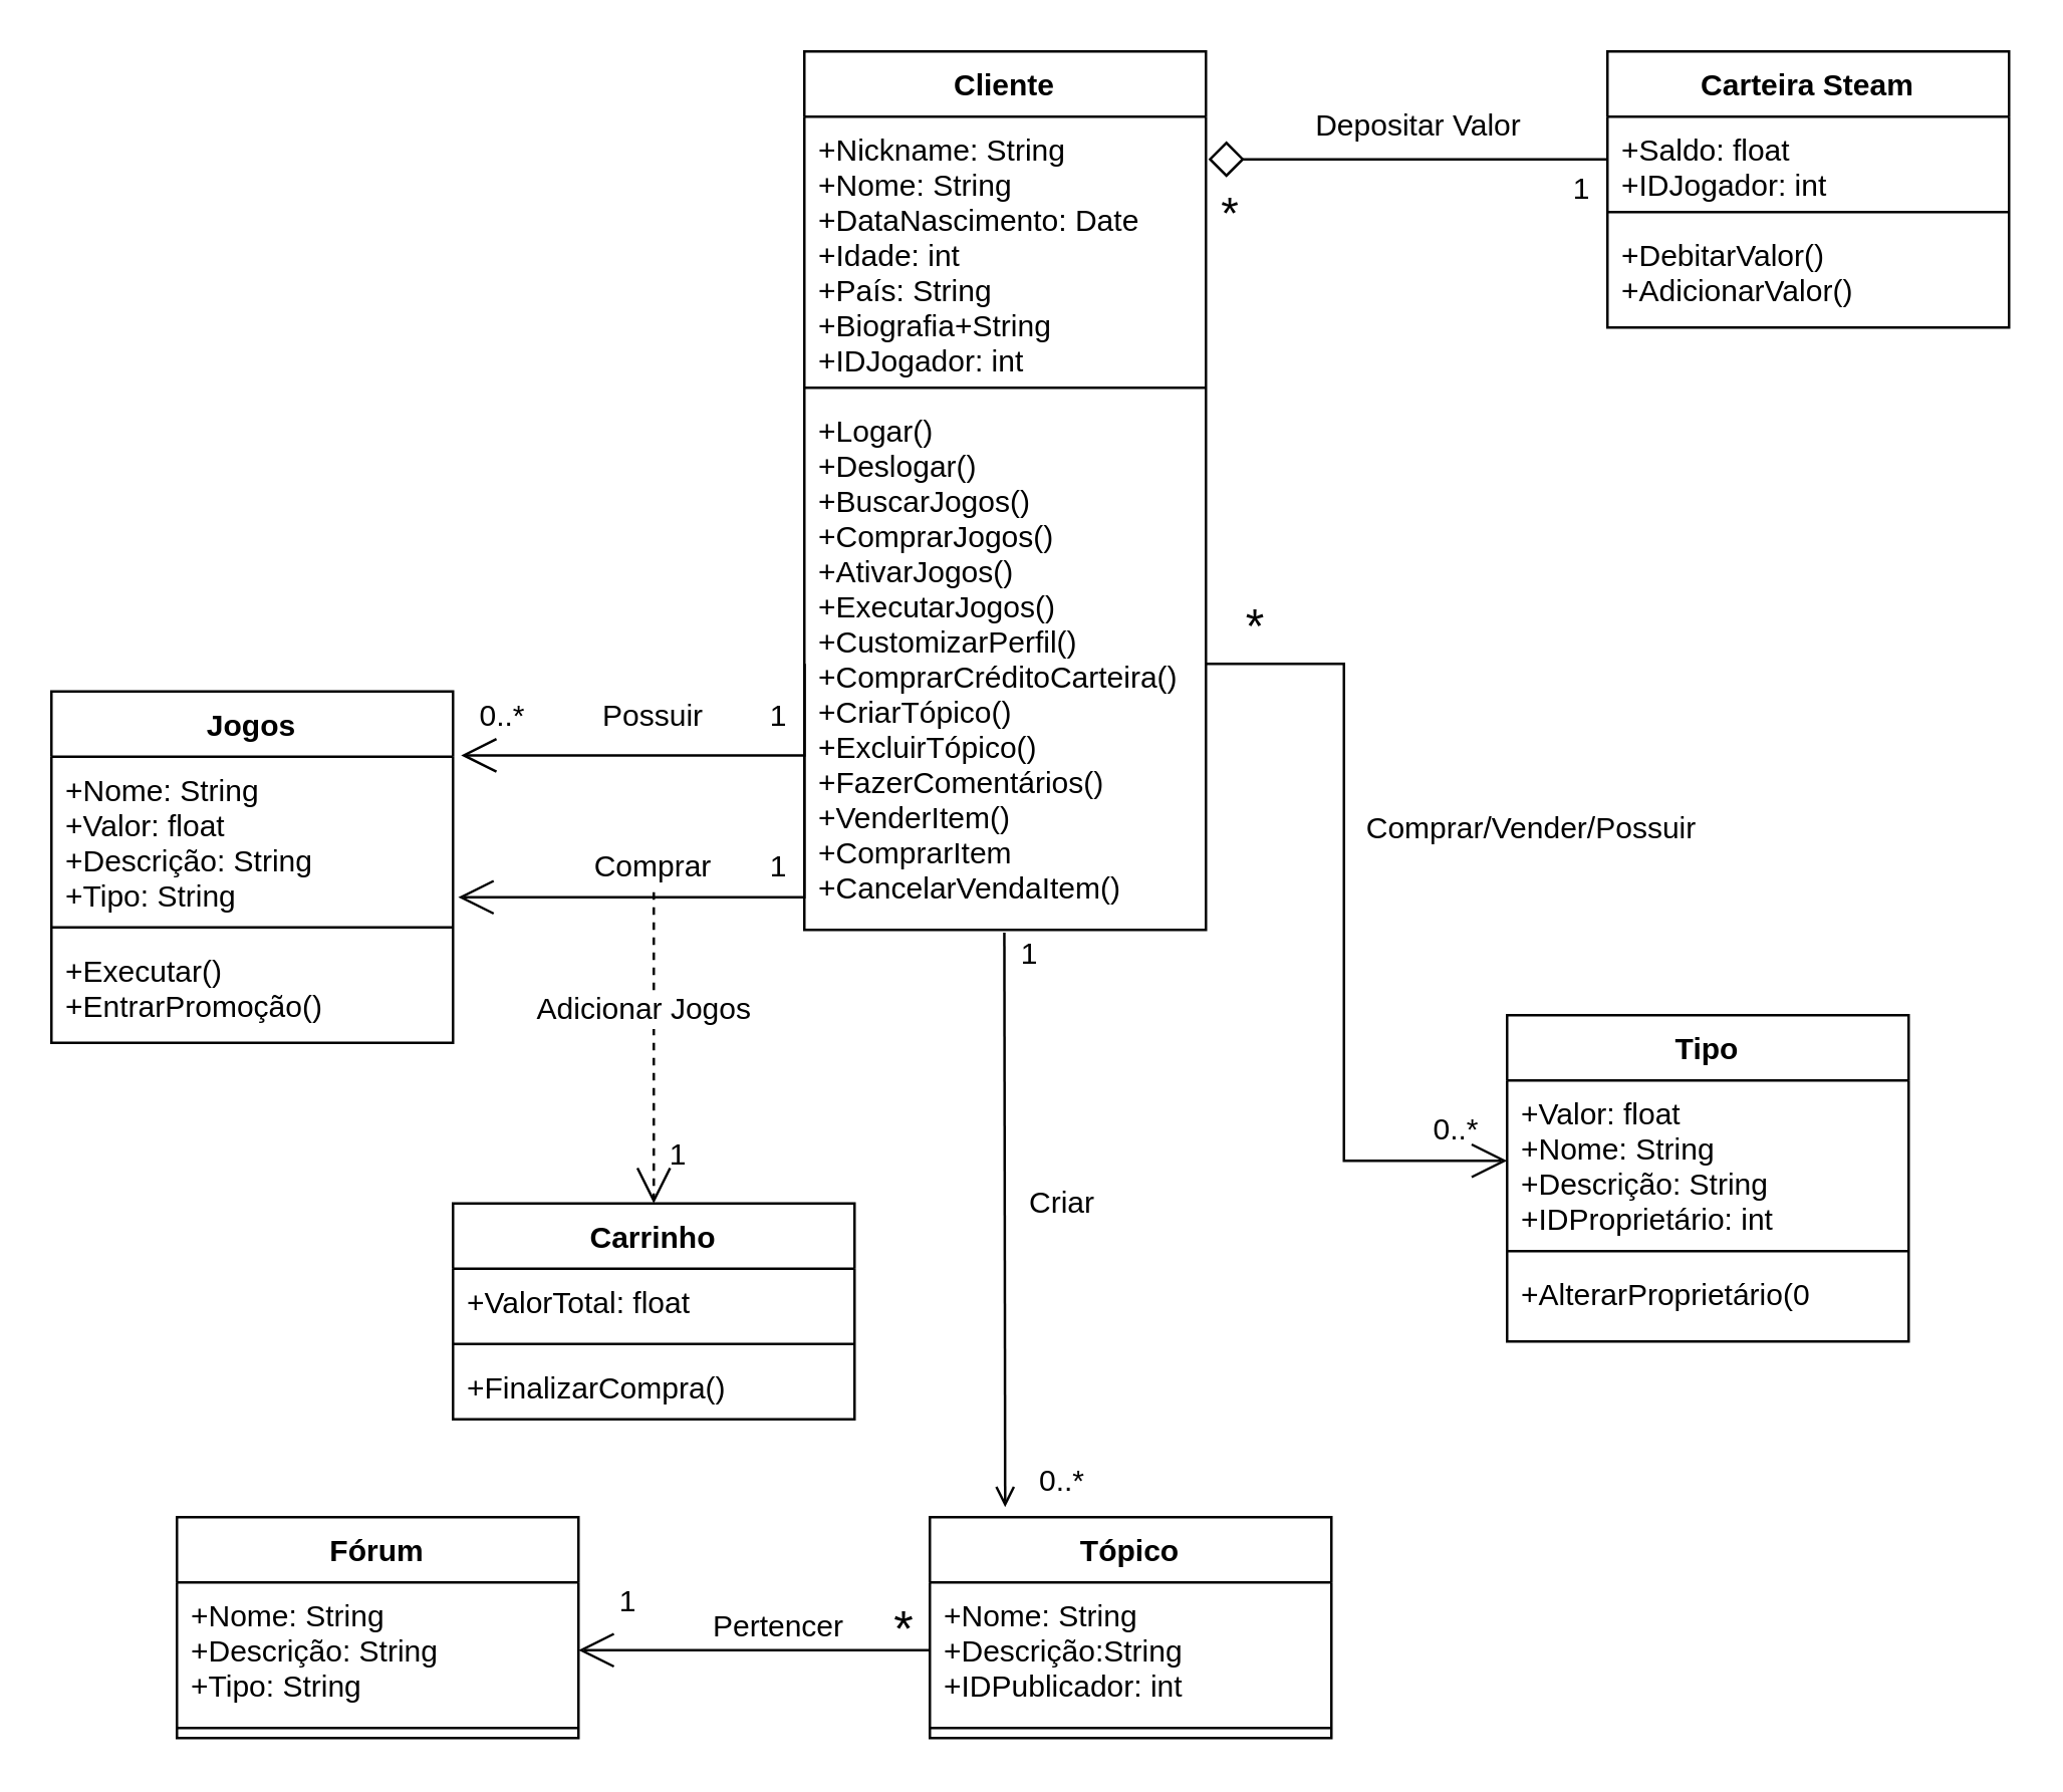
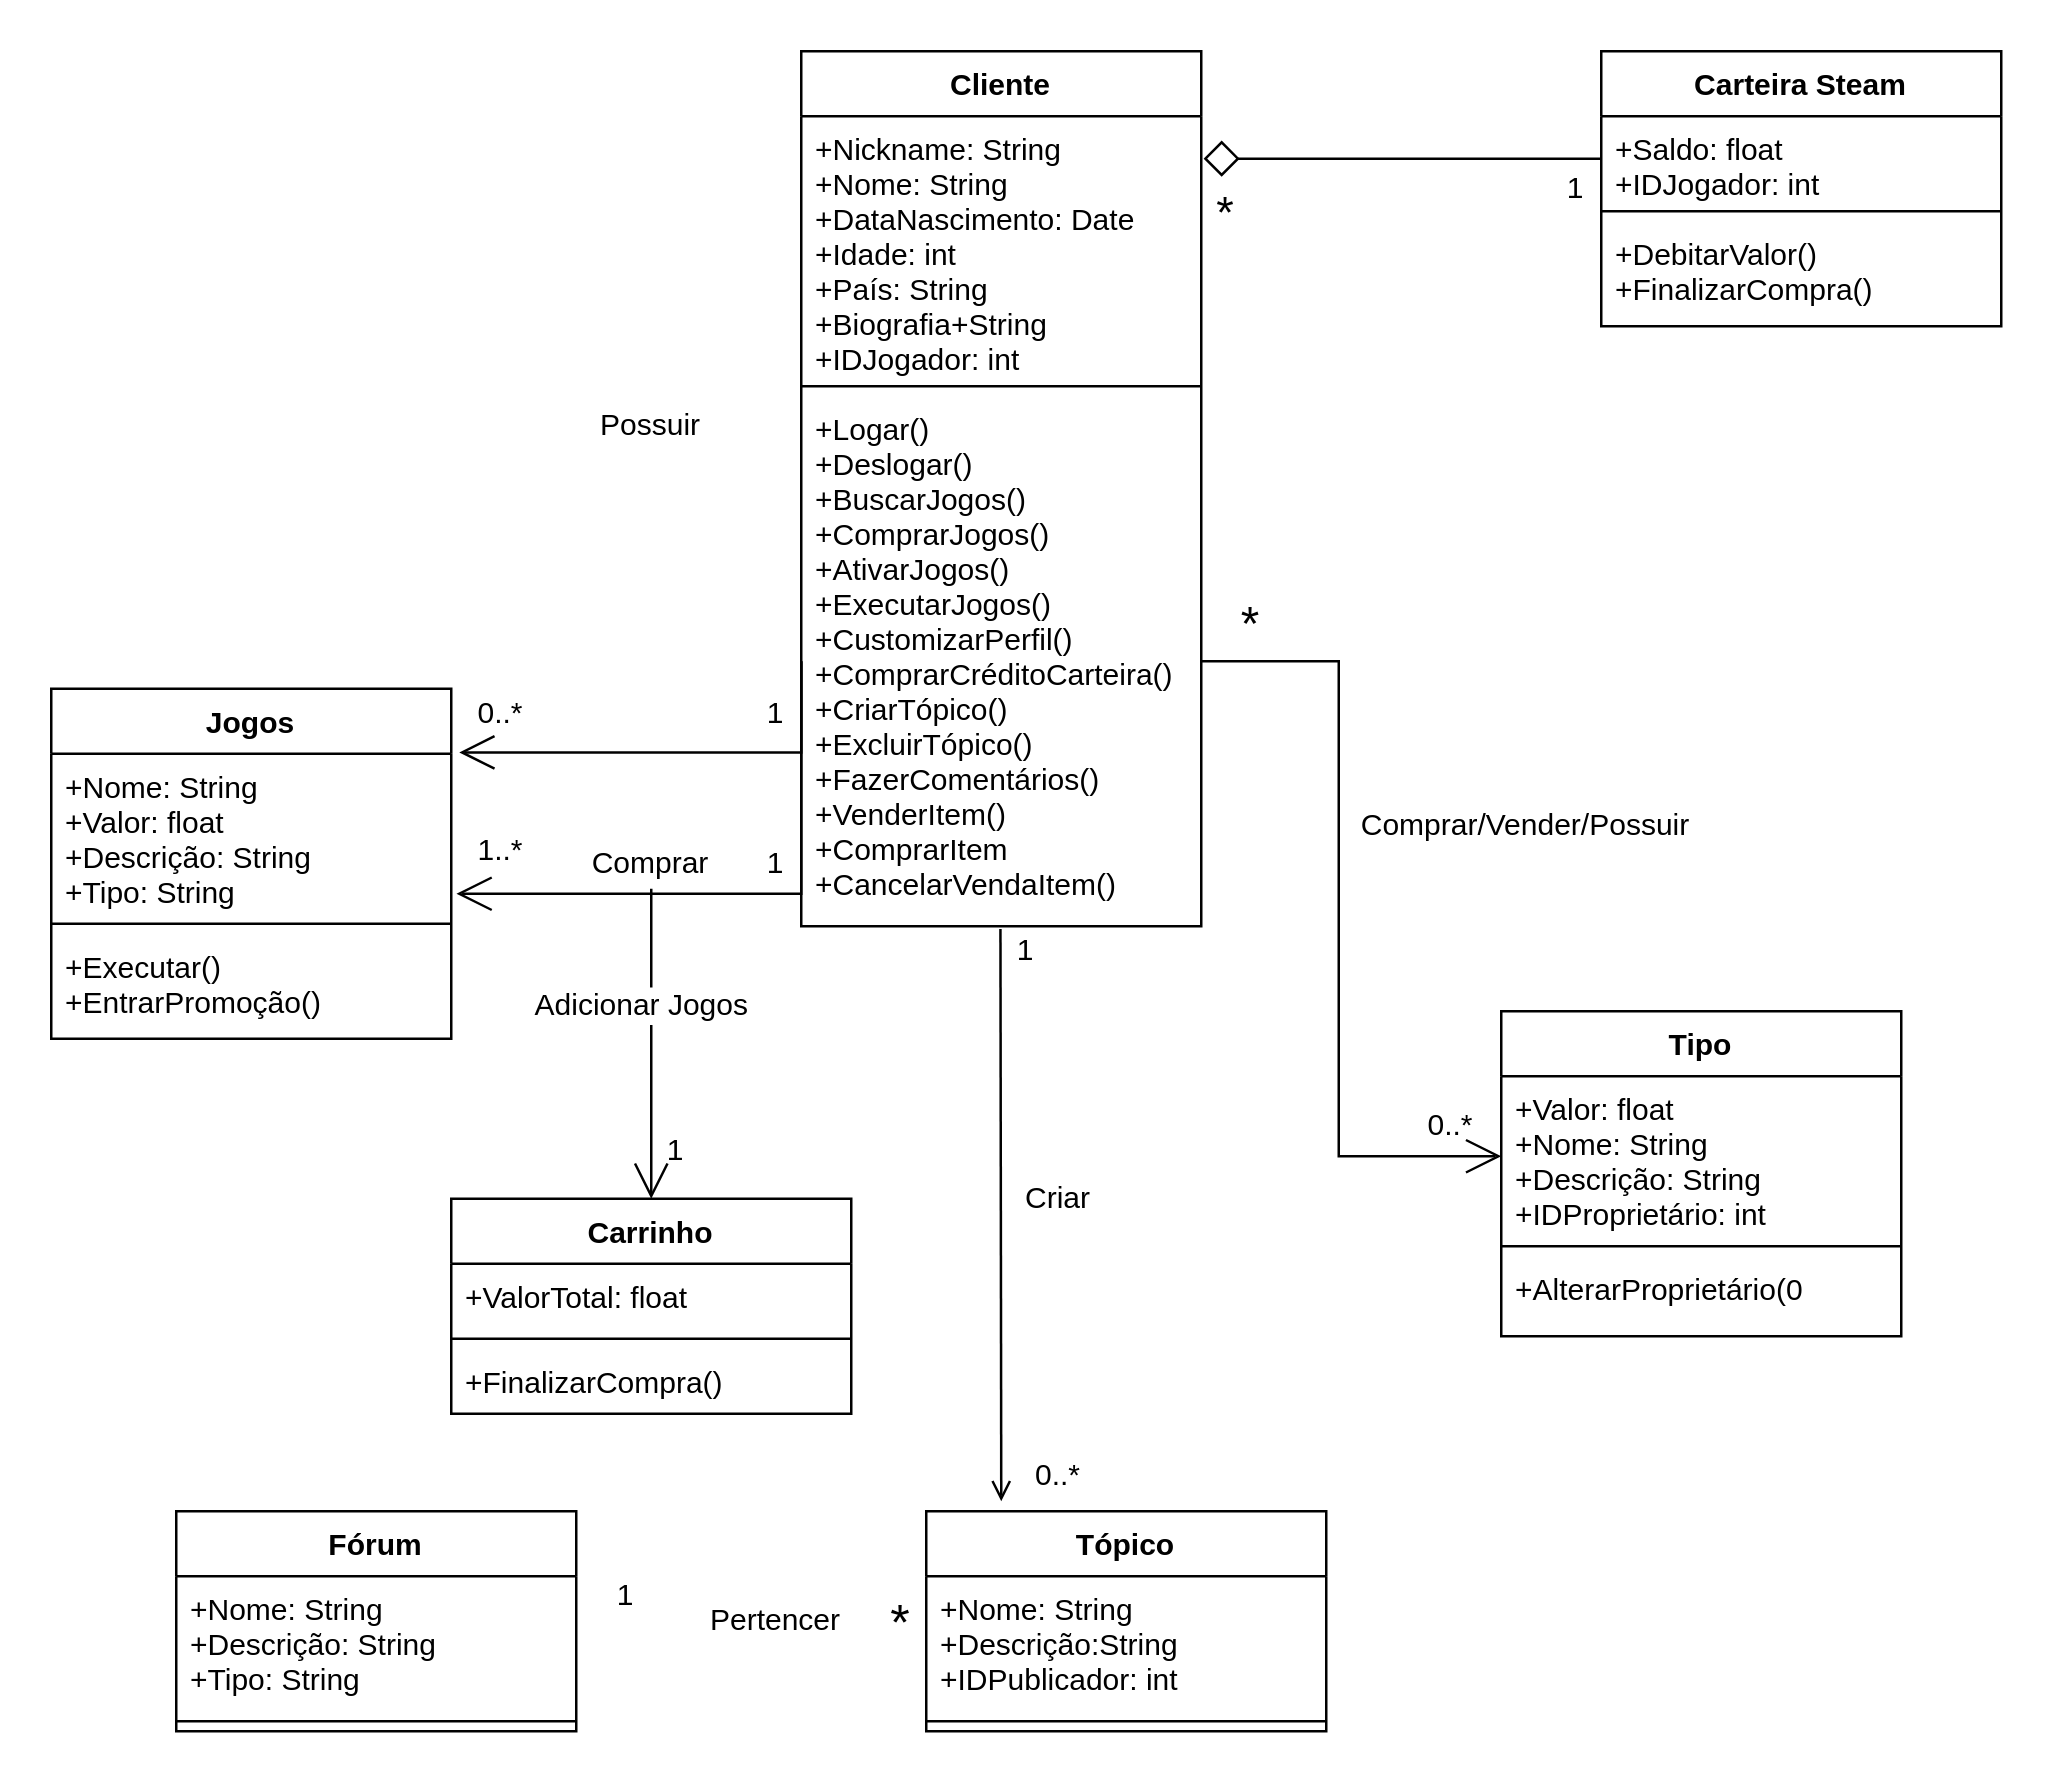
- <mxCell id="11" value="Depositar Valor" style="text;html=1;strokeColor=none;fillColor=none;align=center;verticalAlign=middle;whiteSpace=wrap;rounded=0;" vertex="1" parent="1"><mxGeometry x="510" y="40" width="110" height="20" as="geometry" /></mxCell>
- <mxCell id="9" value="+DebitarValor()&#10;+AdicionarValor()&#10;" style="text;strokeColor=none;fillColor=none;align=left;verticalAlign=top;spacingLeft=4;spacingRight=4;overflow=hidden;rotatable=0;points=[[0,0.5],[1,0.5]];portConstraint=eastwest;" vertex="1" parent="6"><mxGeometry y="68" width="160" height="42" as="geometry" /></mxCell>
+ <mxCell id="9" value="+DebitarValor()&#10;+FinalizarCompra()&#10;" style="text;strokeColor=none;fillColor=none;align=left;verticalAlign=top;spacingLeft=4;spacingRight=4;overflow=hidden;rotatable=0;points=[[0,0.5],[1,0.5]];portConstraint=eastwest;" vertex="1" parent="6"><mxGeometry y="68" width="160" height="42" as="geometry" /></mxCell>
- <mxCell id="46" value="Possuir" style="text;html=1;strokeColor=none;fillColor=none;align=center;verticalAlign=middle;whiteSpace=wrap;rounded=0;" vertex="1" parent="1"><mxGeometry x="240" y="275" width="40" height="20" as="geometry" /></mxCell>
+ <mxCell id="46" value="Possuir" style="text;html=1;strokeColor=none;fillColor=none;align=center;verticalAlign=middle;whiteSpace=wrap;rounded=0;" vertex="1" parent="1"><mxGeometry x="240" y="160" width="40" height="20" as="geometry" /></mxCell>
+ <mxCell id="53" value="1..*" style="text;html=1;strokeColor=none;fillColor=none;align=center;verticalAlign=middle;whiteSpace=wrap;rounded=0;" vertex="1" parent="1"><mxGeometry x="180" y="330" width="40" height="20" as="geometry" /></mxCell>
- <mxCell id="49" style="edgeStyle=orthogonalEdgeStyle;rounded=0;jumpSize=7;orthogonalLoop=1;jettySize=auto;html=1;exitX=0.5;exitY=1;exitDx=0;exitDy=0;entryX=0.5;entryY=0;entryDx=0;entryDy=0;startArrow=none;startFill=0;startSize=13;endArrow=open;endFill=0;endSize=12;dashed=1;" edge="1" parent="1" source="51" target="32"><mxGeometry relative="1" as="geometry" /></mxCell>
+ <mxCell id="49" style="edgeStyle=orthogonalEdgeStyle;rounded=0;jumpSize=7;orthogonalLoop=1;jettySize=auto;html=1;exitX=0.5;exitY=1;exitDx=0;exitDy=0;entryX=0.5;entryY=0;entryDx=0;entryDy=0;startArrow=none;startFill=0;startSize=13;endArrow=open;endFill=0;endSize=12;dashed=0;" edge="1" parent="1" source="51" target="32"><mxGeometry relative="1" as="geometry" /></mxCell>
- <mxCell id="40" style="edgeStyle=orthogonalEdgeStyle;rounded=0;jumpSize=7;orthogonalLoop=1;jettySize=auto;html=1;exitX=0;exitY=0.5;exitDx=0;exitDy=0;entryX=1;entryY=0.5;entryDx=0;entryDy=0;startArrow=none;startFill=0;startSize=13;endArrow=open;endFill=0;endSize=12;" edge="1" parent="1" source="23" target="26"><mxGeometry relative="1" as="geometry" /></mxCell>
